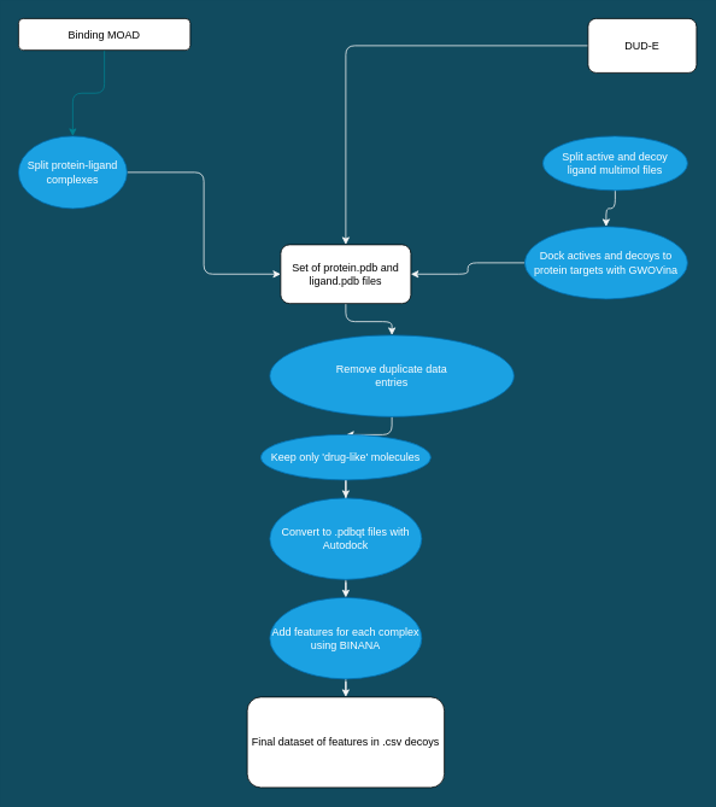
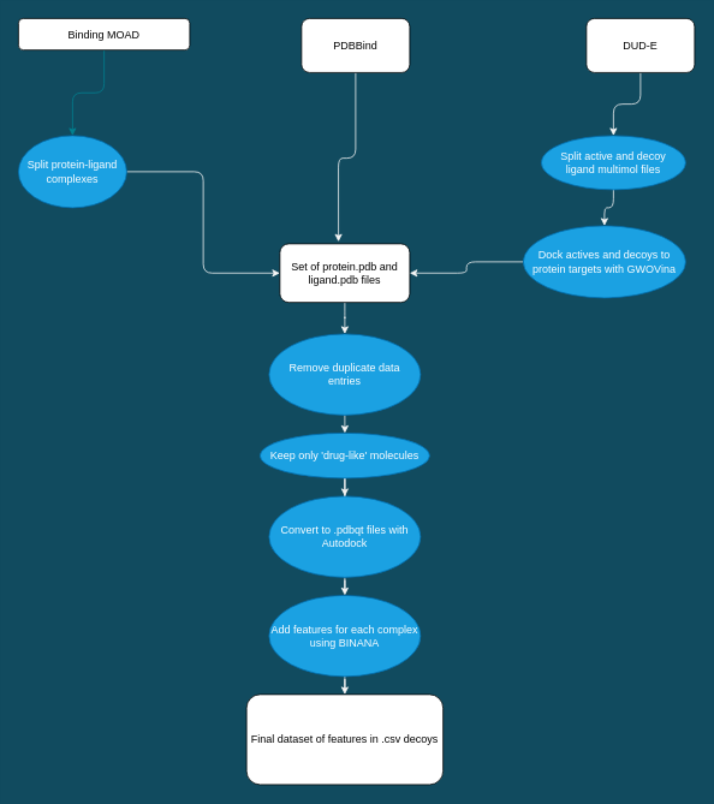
+ <mxCell id="5" value="PDBBind" style="rounded=1;whiteSpace=wrap;html=1;sketch=0;" parent="1" vertex="1"><mxGeometry x="334" y="20" width="120" height="60" as="geometry" /></mxCell>
- <mxCell id="6" style="edgeStyle=orthogonalEdgeStyle;curved=0;rounded=1;sketch=0;orthogonalLoop=1;jettySize=auto;html=1;strokeColor=#F7F7F7;fillColor=#F45B69;fontColor=#E4FDE1;" parent="1" source="7" target="12" edge="1"><mxGeometry relative="1" as="geometry" /></mxCell>
+ <mxCell id="6" style="edgeStyle=orthogonalEdgeStyle;curved=0;rounded=1;sketch=0;orthogonalLoop=1;jettySize=auto;html=1;entryX=0.5;entryY=0;entryDx=0;entryDy=0;strokeColor=#F7F7F7;fillColor=#F45B69;fontColor=#E4FDE1;" parent="1" source="7" target="14" edge="1"><mxGeometry relative="1" as="geometry" /></mxCell>
+ <mxCell id="4" style="edgeStyle=orthogonalEdgeStyle;curved=0;rounded=1;sketch=0;orthogonalLoop=1;jettySize=auto;html=1;entryX=0.451;entryY=-0.037;entryDx=0;entryDy=0;entryPerimeter=0;strokeColor=#F7F7F7;fillColor=#F45B69;fontColor=#E4FDE1;" parent="1" source="5" target="12" edge="1"><mxGeometry relative="1" as="geometry" /></mxCell>
- <mxCell id="22" value="&lt;div&gt;Remove duplicate data &lt;br&gt;&lt;/div&gt;&lt;div&gt;entries&lt;/div&gt;" style="ellipse;whiteSpace=wrap;html=1;rounded=0;sketch=0;strokeColor=#006EAF;fillColor=#1ba1e2;fontColor=#ffffff;" parent="1" vertex="1"><mxGeometry x="298" y="370" width="270" height="90" as="geometry" /></mxCell>
+ <mxCell id="22" value="&lt;div&gt;Remove duplicate data &lt;br&gt;&lt;/div&gt;&lt;div&gt;entries&lt;/div&gt;" style="ellipse;whiteSpace=wrap;html=1;rounded=0;sketch=0;strokeColor=#006EAF;fillColor=#1ba1e2;fontColor=#ffffff;" parent="1" vertex="1"><mxGeometry x="298" y="370" width="168" height="90" as="geometry" /></mxCell>
